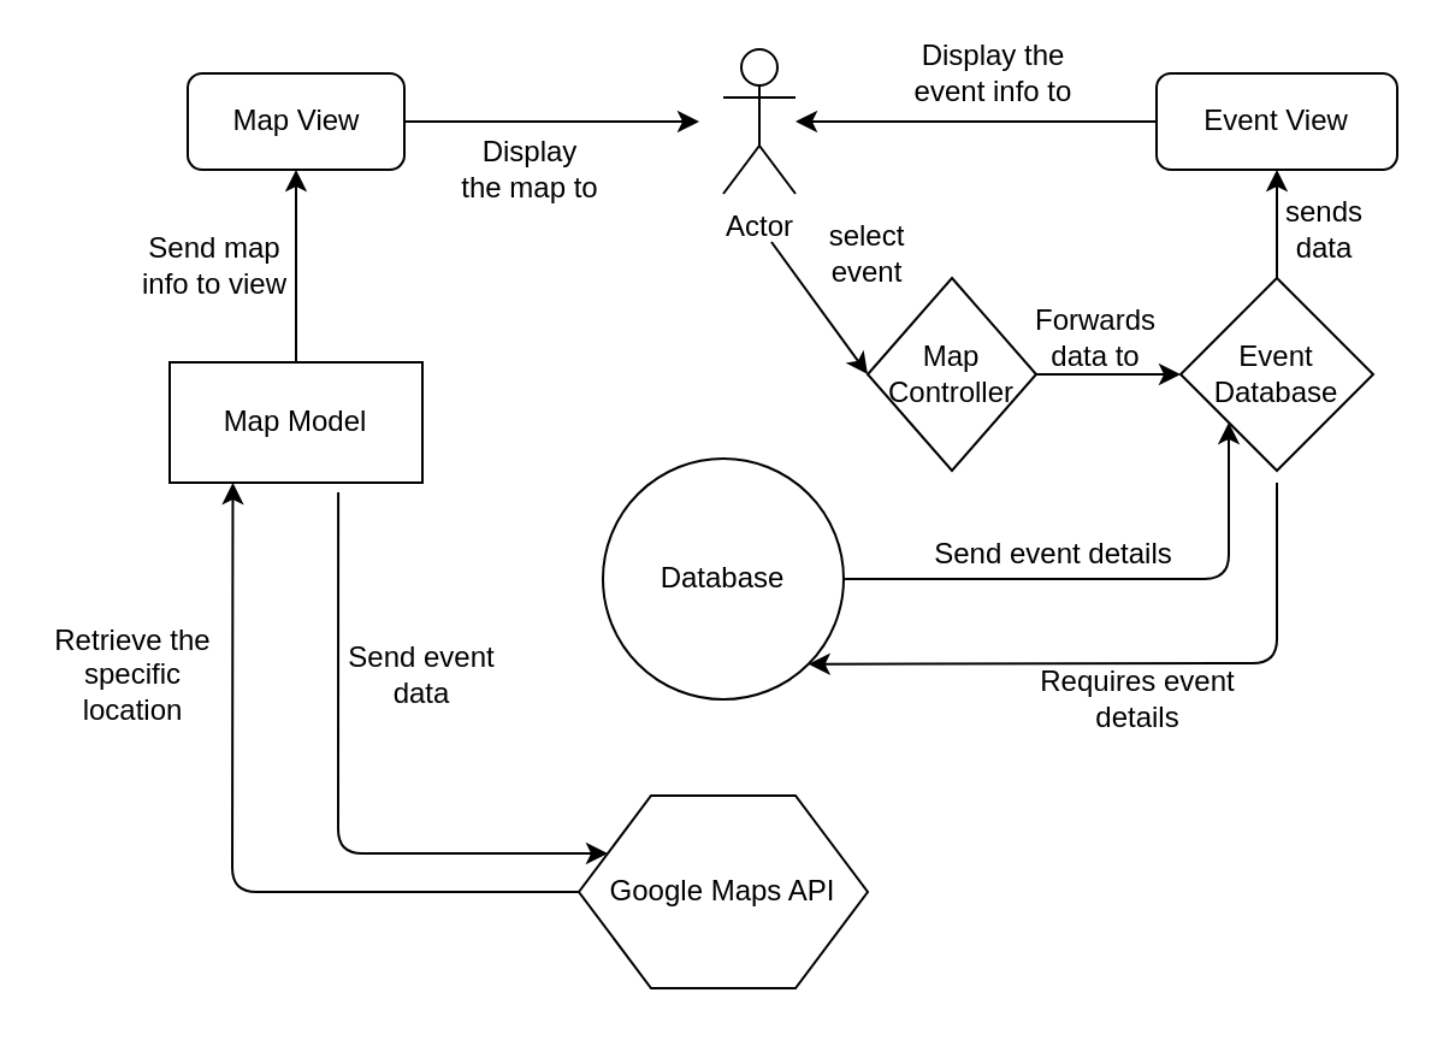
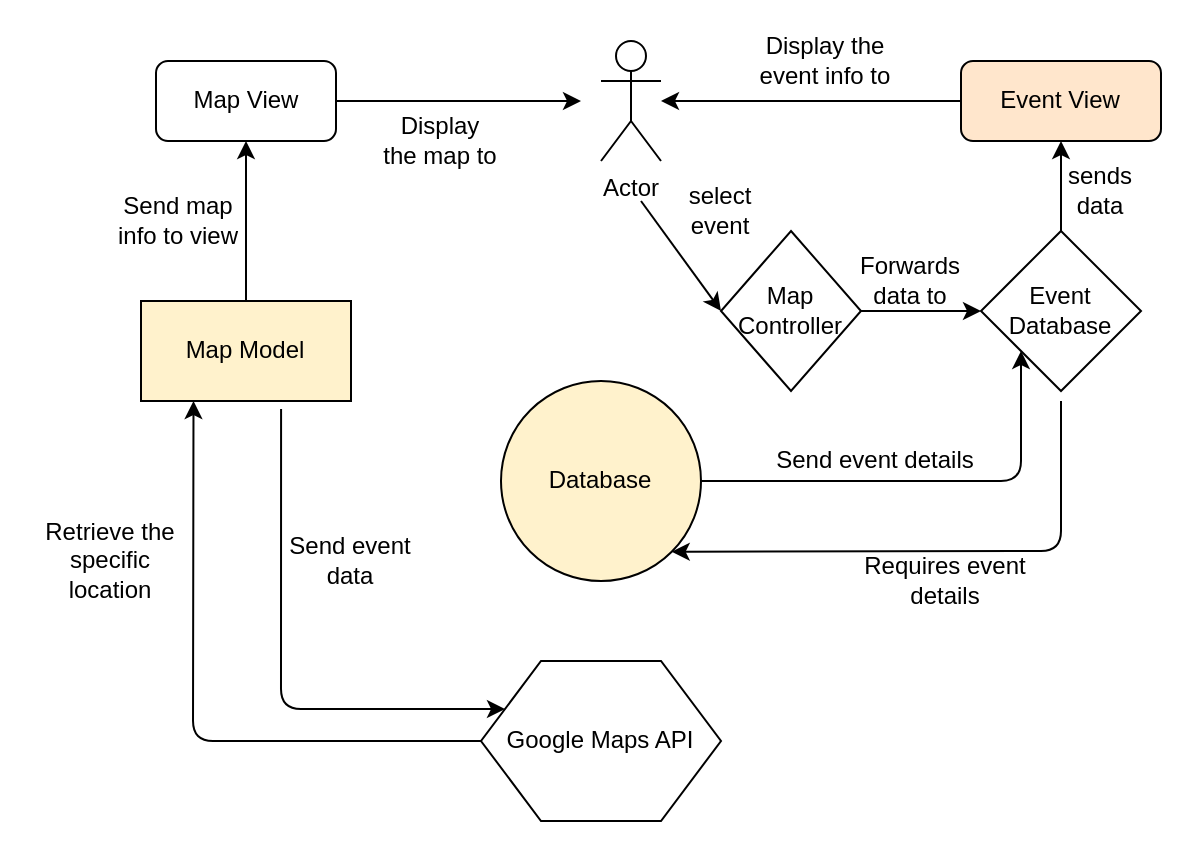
- <mxCell id="4" value="Event View" style="rounded=1;whiteSpace=wrap;html=1;" vertex="1" parent="1"><mxGeometry x="480" y="30" width="100" height="40" as="geometry" /></mxCell>
+ <mxCell id="4" value="Event View" style="rounded=1;whiteSpace=wrap;html=1;fillColor=#ffe6cc;" vertex="1" parent="1"><mxGeometry x="480" y="30" width="100" height="40" as="geometry" /></mxCell>
- <mxCell id="5" value="Map Model" style="rounded=0;whiteSpace=wrap;html=1;" vertex="1" parent="1"><mxGeometry x="70" y="150" width="105" height="50" as="geometry" /></mxCell>
+ <mxCell id="5" value="Map Model" style="rounded=0;whiteSpace=wrap;html=1;fillColor=#fff2cc;" vertex="1" parent="1"><mxGeometry x="70" y="150" width="105" height="50" as="geometry" /></mxCell>
- <mxCell id="13" value="Database" style="ellipse;whiteSpace=wrap;html=1;aspect=fixed;" vertex="1" parent="1"><mxGeometry x="250" y="190" width="100" height="100" as="geometry" /></mxCell>
+ <mxCell id="13" value="Database" style="ellipse;whiteSpace=wrap;html=1;aspect=fixed;fillColor=#fff2cc;" vertex="1" parent="1"><mxGeometry x="250" y="190" width="100" height="100" as="geometry" /></mxCell>
